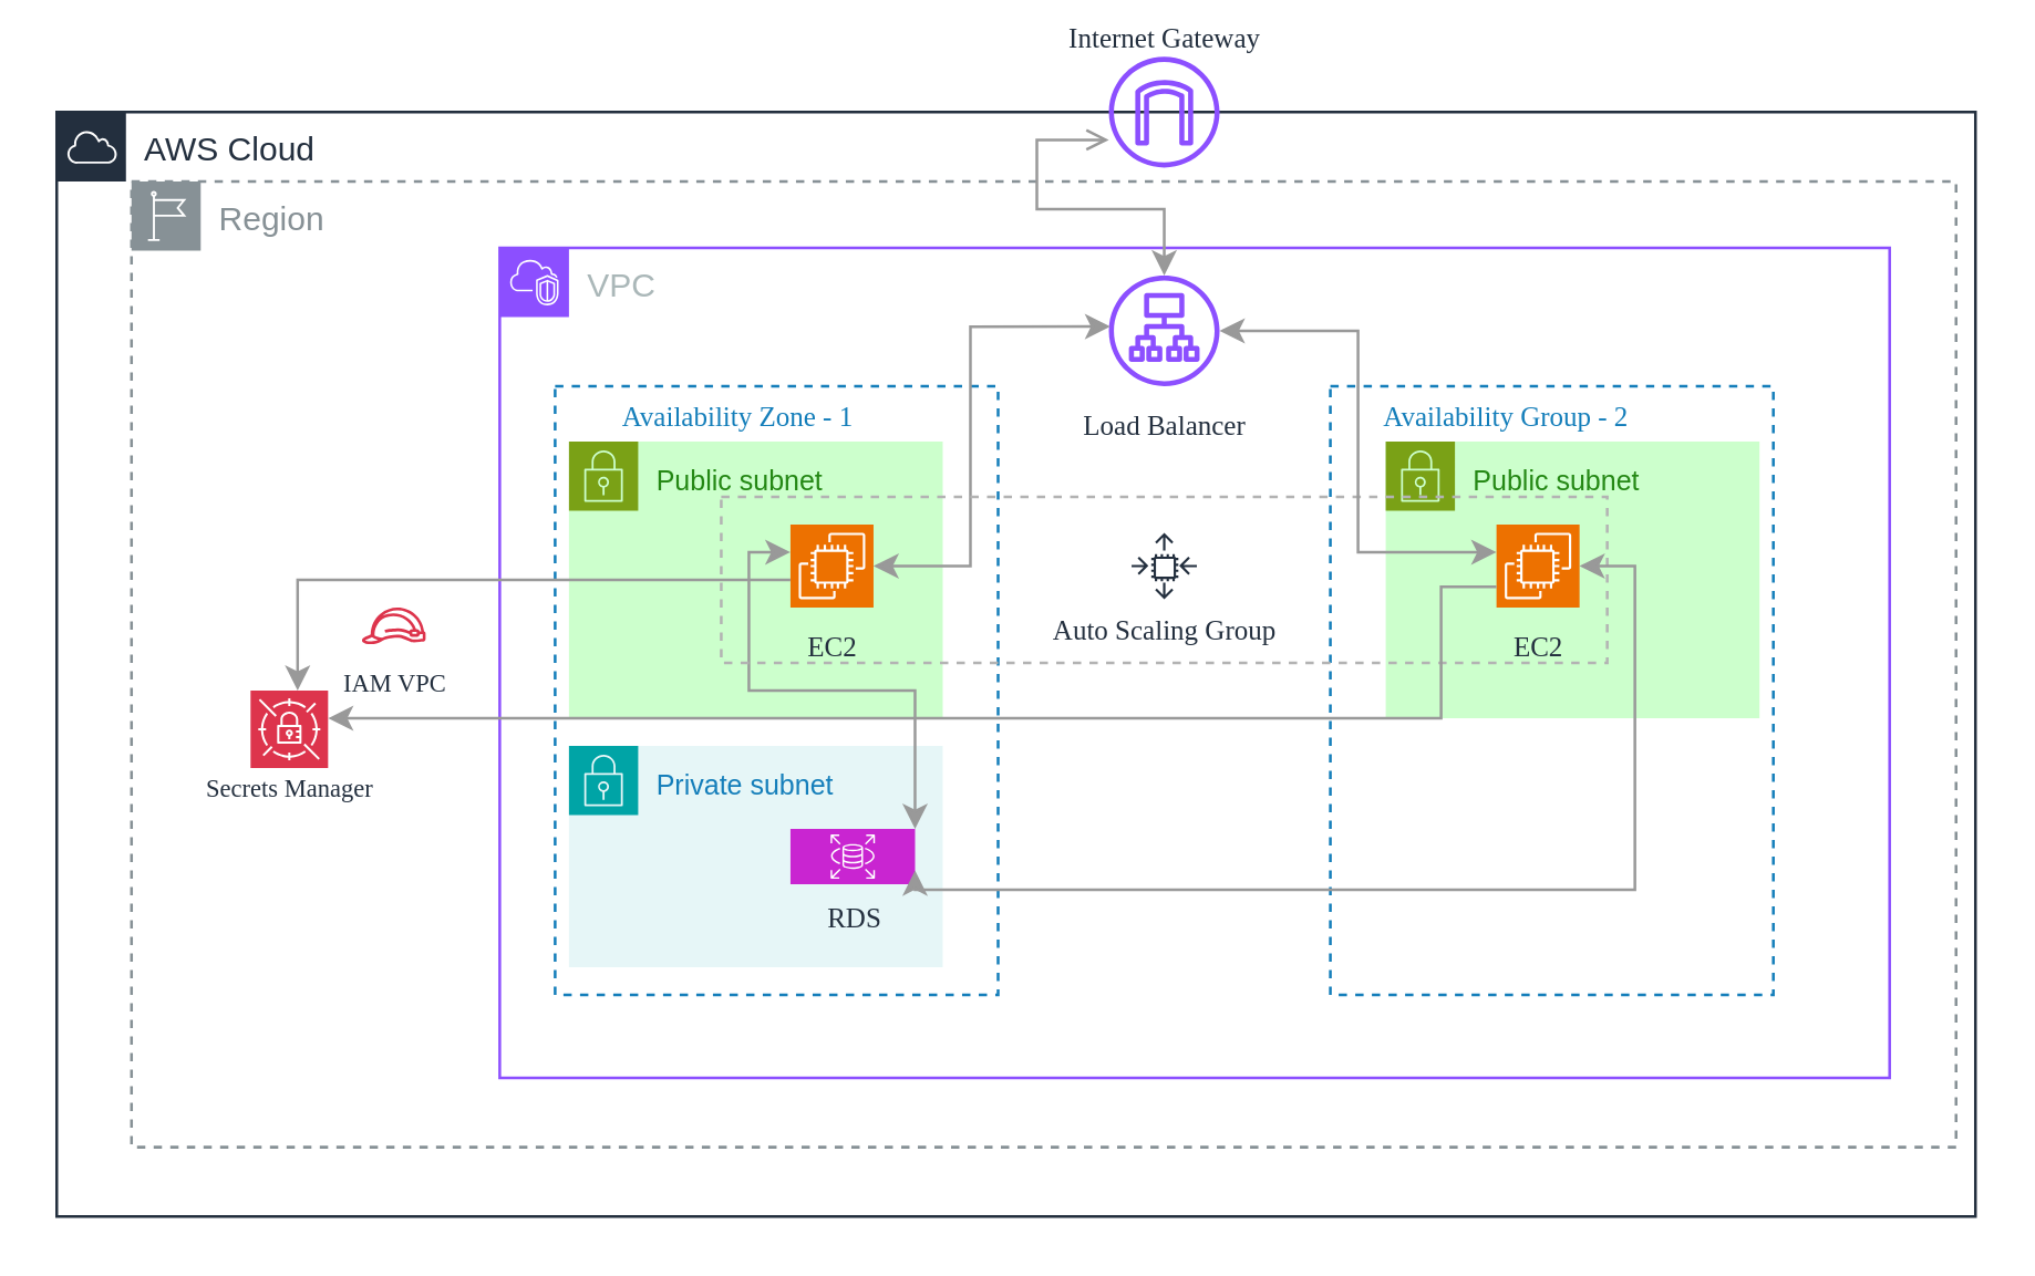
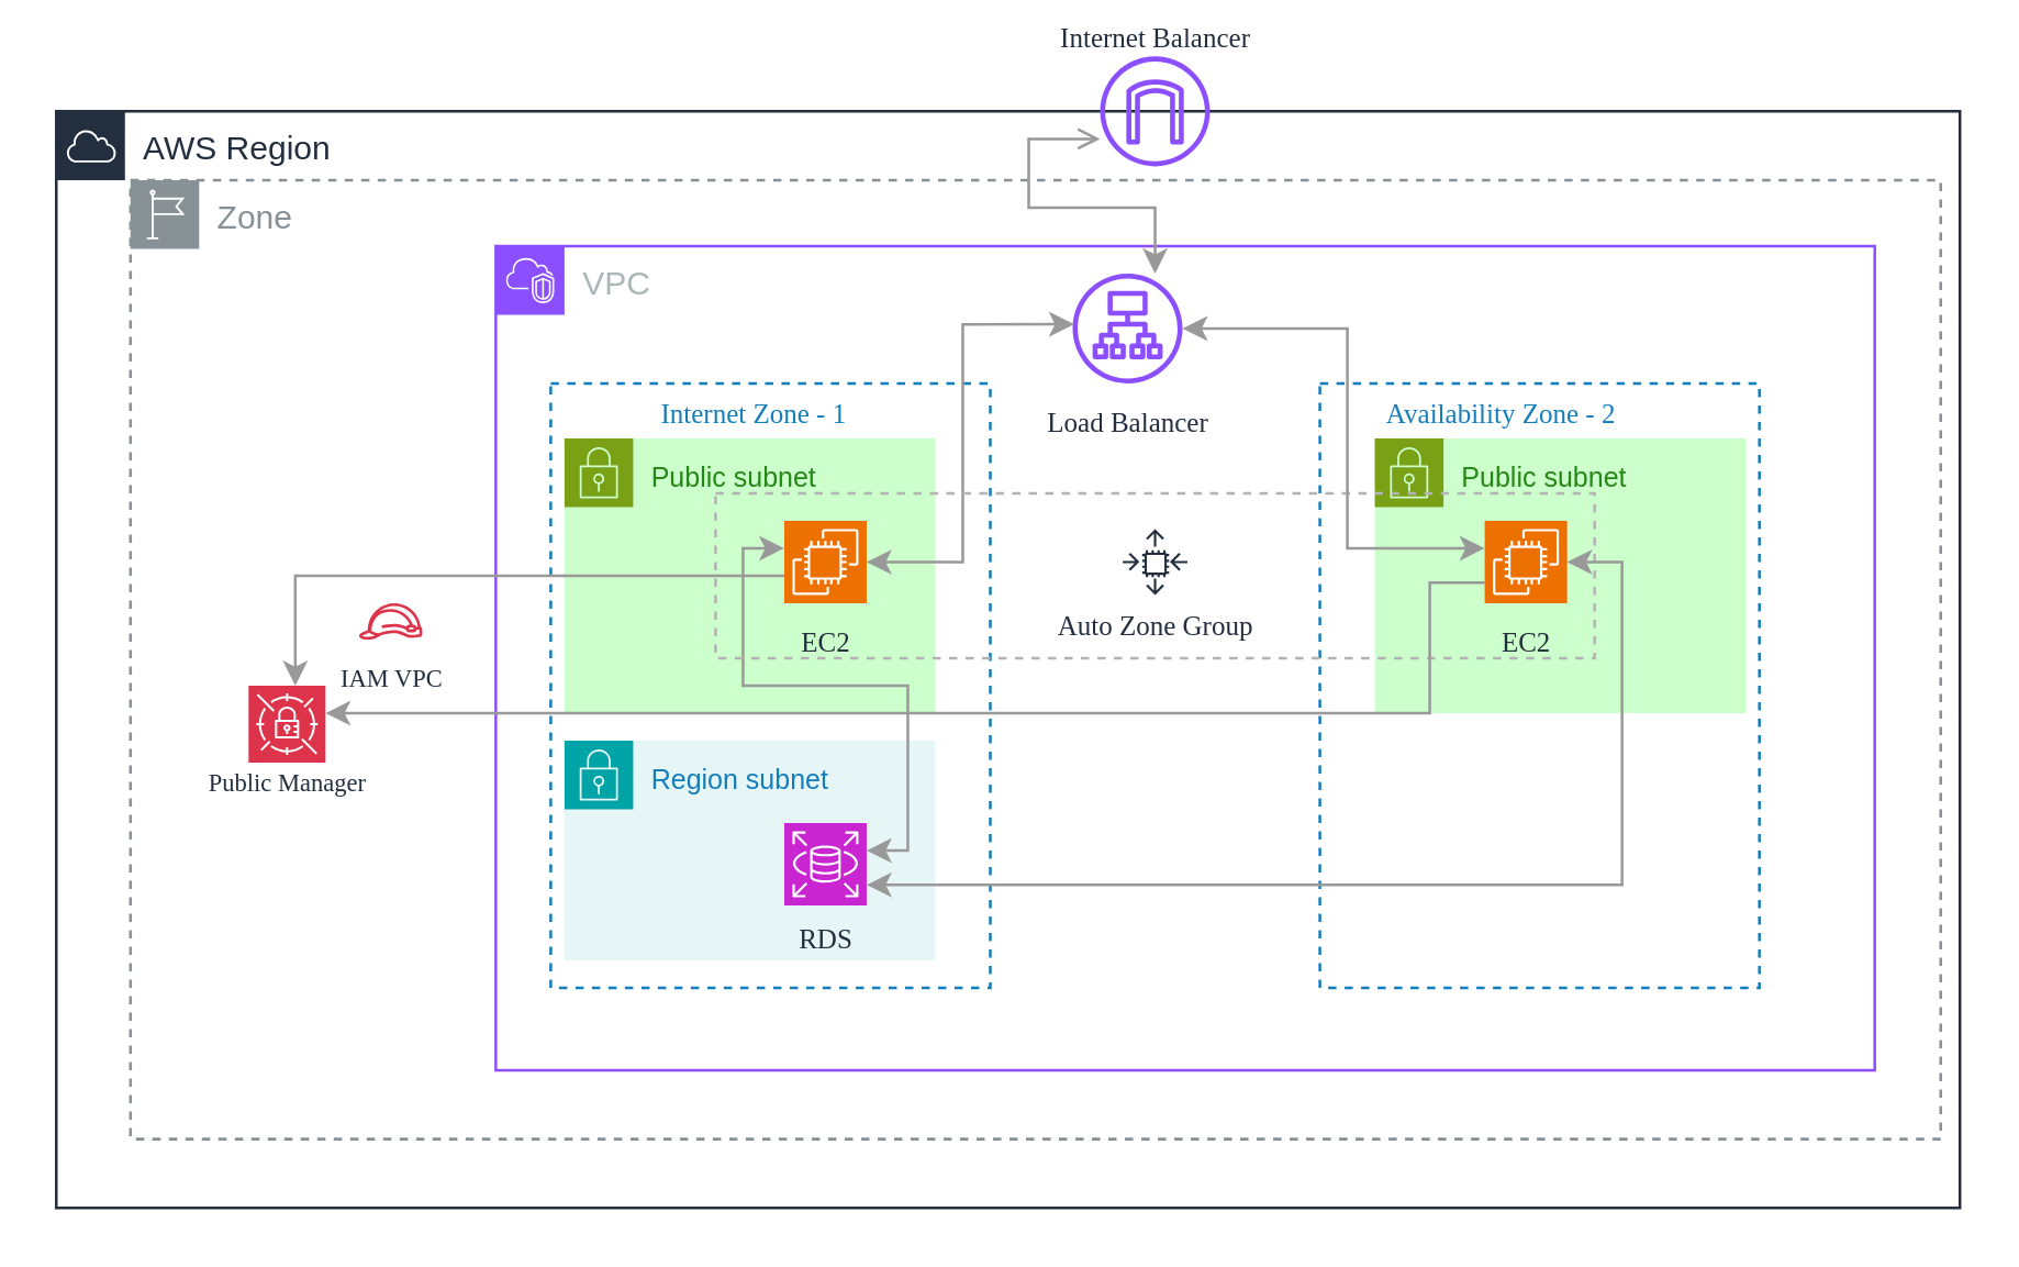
- <mxCell id="26" value="&lt;font face=&quot;Comic Sans MS&quot; style=&quot;font-size: 10px;&quot;&gt;Internet Gateway&lt;/font&gt;" style="sketch=0;outlineConnect=0;fontColor=#232F3E;gradientColor=none;fillColor=#8C4FFF;strokeColor=none;dashed=0;verticalLabelPosition=top;verticalAlign=bottom;align=center;html=1;fontSize=12;fontStyle=0;aspect=fixed;pointerEvents=1;shape=mxgraph.aws4.internet_gateway;spacing=0;labelPosition=center;" vertex="1" parent="1"><mxGeometry x="400" y="20" width="40" height="40" as="geometry" /></mxCell>
+ <mxCell id="26" value="&lt;font face=&quot;Comic Sans MS&quot; style=&quot;font-size: 10px;&quot;&gt;Internet Balancer&lt;/font&gt;" style="sketch=0;outlineConnect=0;fontColor=#232F3E;gradientColor=none;fillColor=#8C4FFF;strokeColor=none;dashed=0;verticalLabelPosition=top;verticalAlign=bottom;align=center;html=1;fontSize=12;fontStyle=0;aspect=fixed;pointerEvents=1;shape=mxgraph.aws4.internet_gateway;spacing=0;labelPosition=center;" vertex="1" parent="1"><mxGeometry x="400" y="20" width="40" height="40" as="geometry" /></mxCell>
- <mxCell id="3" value="AWS Cloud" style="points=[[0,0],[0.25,0],[0.5,0],[0.75,0],[1,0],[1,0.25],[1,0.5],[1,0.75],[1,1],[0.75,1],[0.5,1],[0.25,1],[0,1],[0,0.75],[0,0.5],[0,0.25]];outlineConnect=0;gradientColor=none;html=1;whiteSpace=wrap;fontSize=12;fontStyle=0;container=0;pointerEvents=0;collapsible=0;recursiveResize=0;shape=mxgraph.aws4.group;grIcon=mxgraph.aws4.group_aws_cloud;strokeColor=#232F3E;fillColor=none;verticalAlign=top;align=left;spacingLeft=30;fontColor=#232F3E;dashed=0;" vertex="1" parent="1"><mxGeometry x="20" y="40" width="693" height="399" as="geometry" /></mxCell>
+ <mxCell id="3" value="AWS Region" style="points=[[0,0],[0.25,0],[0.5,0],[0.75,0],[1,0],[1,0.25],[1,0.5],[1,0.75],[1,1],[0.75,1],[0.5,1],[0.25,1],[0,1],[0,0.75],[0,0.5],[0,0.25]];outlineConnect=0;gradientColor=none;html=1;whiteSpace=wrap;fontSize=12;fontStyle=0;container=0;pointerEvents=0;collapsible=0;recursiveResize=0;shape=mxgraph.aws4.group;grIcon=mxgraph.aws4.group_aws_cloud;strokeColor=#232F3E;fillColor=none;verticalAlign=top;align=left;spacingLeft=30;fontColor=#232F3E;dashed=0;" vertex="1" parent="1"><mxGeometry x="20" y="40" width="693" height="399" as="geometry" /></mxCell>
- <mxCell id="2" value="Region" style="sketch=0;outlineConnect=0;gradientColor=none;html=1;whiteSpace=wrap;fontSize=12;fontStyle=0;shape=mxgraph.aws4.group;grIcon=mxgraph.aws4.group_region;strokeColor=#879196;fillColor=none;verticalAlign=top;align=left;spacingLeft=30;fontColor=#879196;dashed=1;" vertex="1" parent="1"><mxGeometry x="47" y="65" width="659" height="349" as="geometry" /></mxCell>
+ <mxCell id="2" value="Zone" style="sketch=0;outlineConnect=0;gradientColor=none;html=1;whiteSpace=wrap;fontSize=12;fontStyle=0;shape=mxgraph.aws4.group;grIcon=mxgraph.aws4.group_region;strokeColor=#879196;fillColor=none;verticalAlign=top;align=left;spacingLeft=30;fontColor=#879196;dashed=1;" vertex="1" parent="1"><mxGeometry x="47" y="65" width="659" height="349" as="geometry" /></mxCell>
- <mxCell id="6" value="&lt;font face=&quot;Comic Sans MS&quot; style=&quot;font-size: 10px;&quot;&gt;Load Balancer&lt;/font&gt;" style="sketch=0;outlineConnect=0;fontColor=#232F3E;gradientColor=none;fillColor=#8C4FFF;strokeColor=none;dashed=0;verticalLabelPosition=bottom;verticalAlign=top;align=center;html=1;fontSize=12;fontStyle=0;aspect=fixed;pointerEvents=1;shape=mxgraph.aws4.application_load_balancer;" vertex="1" parent="1"><mxGeometry x="400" y="99" width="40" height="40" as="geometry" /></mxCell>
+ <mxCell id="6" value="&lt;font face=&quot;Comic Sans MS&quot; style=&quot;font-size: 10px;&quot;&gt;Load Balancer&lt;/font&gt;" style="sketch=0;outlineConnect=0;fontColor=#232F3E;gradientColor=none;fillColor=#8C4FFF;strokeColor=none;dashed=0;verticalLabelPosition=bottom;verticalAlign=top;align=center;html=1;fontSize=12;fontStyle=0;aspect=fixed;pointerEvents=1;shape=mxgraph.aws4.application_load_balancer;" vertex="1" parent="1"><mxGeometry x="390" y="99" width="40" height="40" as="geometry" /></mxCell>
- <mxCell id="7" value="&lt;font face=&quot;Comic Sans MS&quot;&gt;Availability Zone - 1&lt;/font&gt;" style="fillColor=none;strokeColor=#147EBA;dashed=1;verticalAlign=bottom;fontStyle=0;fontColor=#147EBA;whiteSpace=wrap;html=1;fontSize=10;labelPosition=left;verticalLabelPosition=top;align=right;textDirection=ltr;labelBorderColor=none;spacingRight=-110;spacingLeft=0;spacingBottom=-20;" vertex="1" parent="1"><mxGeometry x="200" y="139" width="160" height="220" as="geometry" /></mxCell>
+ <mxCell id="7" value="&lt;font face=&quot;Comic Sans MS&quot;&gt;Internet Zone - 1&lt;/font&gt;" style="fillColor=none;strokeColor=#147EBA;dashed=1;verticalAlign=bottom;fontStyle=0;fontColor=#147EBA;whiteSpace=wrap;html=1;fontSize=10;labelPosition=left;verticalLabelPosition=top;align=right;textDirection=ltr;labelBorderColor=none;spacingRight=-110;spacingLeft=0;spacingBottom=-20;" vertex="1" parent="1"><mxGeometry x="200" y="139" width="160" height="220" as="geometry" /></mxCell>
- <mxCell id="14" value="&lt;font face=&quot;Comic Sans MS&quot;&gt;Availability Group - 2&lt;/font&gt;" style="fillColor=none;strokeColor=#147EBA;dashed=1;verticalAlign=bottom;fontStyle=0;fontColor=#147EBA;whiteSpace=wrap;html=1;fontSize=10;labelPosition=left;verticalLabelPosition=top;align=right;textDirection=ltr;labelBorderColor=none;spacingRight=-110;spacingLeft=0;spacingBottom=-20;fontFamily=Helvetica;" vertex="1" parent="13"><mxGeometry width="160" height="220" as="geometry" /></mxCell>
+ <mxCell id="14" value="&lt;font face=&quot;Comic Sans MS&quot;&gt;Availability Zone - 2&lt;/font&gt;" style="fillColor=none;strokeColor=#147EBA;dashed=1;verticalAlign=bottom;fontStyle=0;fontColor=#147EBA;whiteSpace=wrap;html=1;fontSize=10;labelPosition=left;verticalLabelPosition=top;align=right;textDirection=ltr;labelBorderColor=none;spacingRight=-110;spacingLeft=0;spacingBottom=-20;fontFamily=Helvetica;" vertex="1" parent="13"><mxGeometry width="160" height="220" as="geometry" /></mxCell>
- <mxCell id="20" value="&lt;font face=&quot;Comic Sans MS&quot;&gt;Auto Scaling Group&lt;/font&gt;" style="sketch=0;outlineConnect=0;fontColor=#232F3E;gradientColor=none;strokeColor=#232F3E;fillColor=none;dashed=0;verticalLabelPosition=bottom;verticalAlign=top;align=center;html=1;fontSize=10;fontStyle=0;aspect=fixed;shape=mxgraph.aws4.resourceIcon;resIcon=mxgraph.aws4.auto_scaling;spacing=-2;" vertex="1" parent="1"><mxGeometry x="405" y="189" width="30" height="30" as="geometry" /></mxCell>
+ <mxCell id="20" value="&lt;font face=&quot;Comic Sans MS&quot;&gt;Auto Zone Group&lt;/font&gt;" style="sketch=0;outlineConnect=0;fontColor=#232F3E;gradientColor=none;strokeColor=#232F3E;fillColor=none;dashed=0;verticalLabelPosition=bottom;verticalAlign=top;align=center;html=1;fontSize=10;fontStyle=0;aspect=fixed;shape=mxgraph.aws4.resourceIcon;resIcon=mxgraph.aws4.auto_scaling;spacing=-2;" vertex="1" parent="1"><mxGeometry x="405" y="189" width="30" height="30" as="geometry" /></mxCell>
- <mxCell id="8" value="&lt;font style=&quot;font-size: 10px;&quot;&gt;Private subnet&lt;/font&gt;" style="points=[[0,0],[0.25,0],[0.5,0],[0.75,0],[1,0],[1,0.25],[1,0.5],[1,0.75],[1,1],[0.75,1],[0.5,1],[0.25,1],[0,1],[0,0.75],[0,0.5],[0,0.25]];outlineConnect=0;gradientColor=none;html=1;whiteSpace=wrap;fontSize=12;fontStyle=0;container=1;pointerEvents=0;collapsible=0;recursiveResize=0;shape=mxgraph.aws4.group;grIcon=mxgraph.aws4.group_security_group;grStroke=0;strokeColor=#00A4A6;fillColor=#E6F6F7;verticalAlign=top;align=left;spacingLeft=30;fontColor=#147EBA;dashed=0;" vertex="1" parent="1"><mxGeometry x="205" y="269" width="135" height="80" as="geometry" /></mxCell>
+ <mxCell id="8" value="&lt;font style=&quot;font-size: 10px;&quot;&gt;Region subnet&lt;/font&gt;" style="points=[[0,0],[0.25,0],[0.5,0],[0.75,0],[1,0],[1,0.25],[1,0.5],[1,0.75],[1,1],[0.75,1],[0.5,1],[0.25,1],[0,1],[0,0.75],[0,0.5],[0,0.25]];outlineConnect=0;gradientColor=none;html=1;whiteSpace=wrap;fontSize=12;fontStyle=0;container=1;pointerEvents=0;collapsible=0;recursiveResize=0;shape=mxgraph.aws4.group;grIcon=mxgraph.aws4.group_security_group;grStroke=0;strokeColor=#00A4A6;fillColor=#E6F6F7;verticalAlign=top;align=left;spacingLeft=30;fontColor=#147EBA;dashed=0;" vertex="1" parent="1"><mxGeometry x="205" y="269" width="135" height="80" as="geometry" /></mxCell>
- <mxCell id="21" value="Secrets Manager" style="sketch=0;points=[[0,0,0],[0.25,0,0],[0.5,0,0],[0.75,0,0],[1,0,0],[0,1,0],[0.25,1,0],[0.5,1,0],[0.75,1,0],[1,1,0],[0,0.25,0],[0,0.5,0],[0,0.75,0],[1,0.25,0],[1,0.5,0],[1,0.75,0]];outlineConnect=0;fontColor=#232F3E;fillColor=#DD344C;strokeColor=#ffffff;dashed=0;verticalLabelPosition=bottom;verticalAlign=top;align=center;html=1;fontSize=9;fontStyle=0;aspect=fixed;shape=mxgraph.aws4.resourceIcon;resIcon=mxgraph.aws4.secrets_manager;fontFamily=Comic Sans MS;spacing=-2;" vertex="1" parent="1"><mxGeometry x="90" y="249" width="28" height="28" as="geometry" /></mxCell>
+ <mxCell id="21" value="Public Manager" style="sketch=0;points=[[0,0,0],[0.25,0,0],[0.5,0,0],[0.75,0,0],[1,0,0],[0,1,0],[0.25,1,0],[0.5,1,0],[0.75,1,0],[1,1,0],[0,0.25,0],[0,0.5,0],[0,0.75,0],[1,0.25,0],[1,0.5,0],[1,0.75,0]];outlineConnect=0;fontColor=#232F3E;fillColor=#DD344C;strokeColor=#ffffff;dashed=0;verticalLabelPosition=bottom;verticalAlign=top;align=center;html=1;fontSize=9;fontStyle=0;aspect=fixed;shape=mxgraph.aws4.resourceIcon;resIcon=mxgraph.aws4.secrets_manager;fontFamily=Comic Sans MS;spacing=-2;" vertex="1" parent="1"><mxGeometry x="90" y="249" width="28" height="28" as="geometry" /></mxCell>
- <mxCell id="9" value="&lt;font face=&quot;Comic Sans MS&quot; style=&quot;font-size: 10px;&quot;&gt;RDS&lt;/font&gt;" style="sketch=0;points=[[0,0,0],[0.25,0,0],[0.5,0,0],[0.75,0,0],[1,0,0],[0,1,0],[0.25,1,0],[0.5,1,0],[0.75,1,0],[1,1,0],[0,0.25,0],[0,0.5,0],[0,0.75,0],[1,0.25,0],[1,0.5,0],[1,0.75,0]];outlineConnect=0;fontColor=#232F3E;fillColor=#C925D1;strokeColor=#ffffff;dashed=0;verticalLabelPosition=bottom;verticalAlign=top;align=center;html=1;fontSize=12;fontStyle=0;aspect=fixed;shape=mxgraph.aws4.resourceIcon;resIcon=mxgraph.aws4.rds;spacing=0;" vertex="1" parent="8"><mxGeometry x="80" y="30" width="45" height="20" as="geometry" /></mxCell>
+ <mxCell id="9" value="&lt;font face=&quot;Comic Sans MS&quot; style=&quot;font-size: 10px;&quot;&gt;RDS&lt;/font&gt;" style="sketch=0;points=[[0,0,0],[0.25,0,0],[0.5,0,0],[0.75,0,0],[1,0,0],[0,1,0],[0.25,1,0],[0.5,1,0],[0.75,1,0],[1,1,0],[0,0.25,0],[0,0.5,0],[0,0.75,0],[1,0.25,0],[1,0.5,0],[1,0.75,0]];outlineConnect=0;fontColor=#232F3E;fillColor=#C925D1;strokeColor=#ffffff;dashed=0;verticalLabelPosition=bottom;verticalAlign=top;align=center;html=1;fontSize=12;fontStyle=0;aspect=fixed;shape=mxgraph.aws4.resourceIcon;resIcon=mxgraph.aws4.rds;spacing=0;" vertex="1" parent="8"><mxGeometry x="80" y="30" width="30" height="30" as="geometry" /></mxCell>
